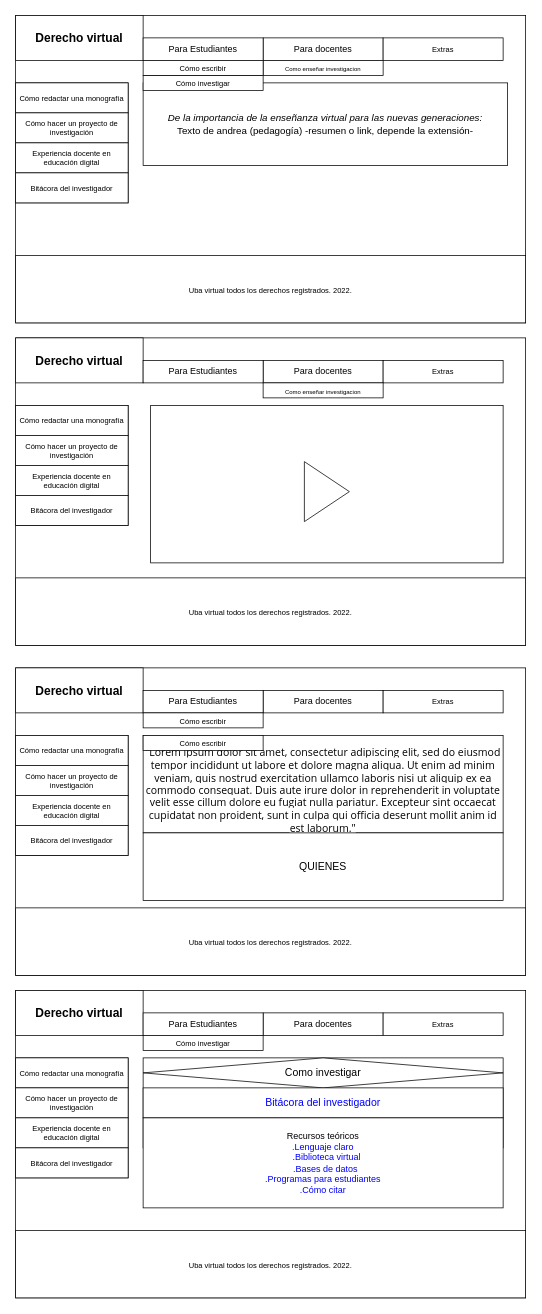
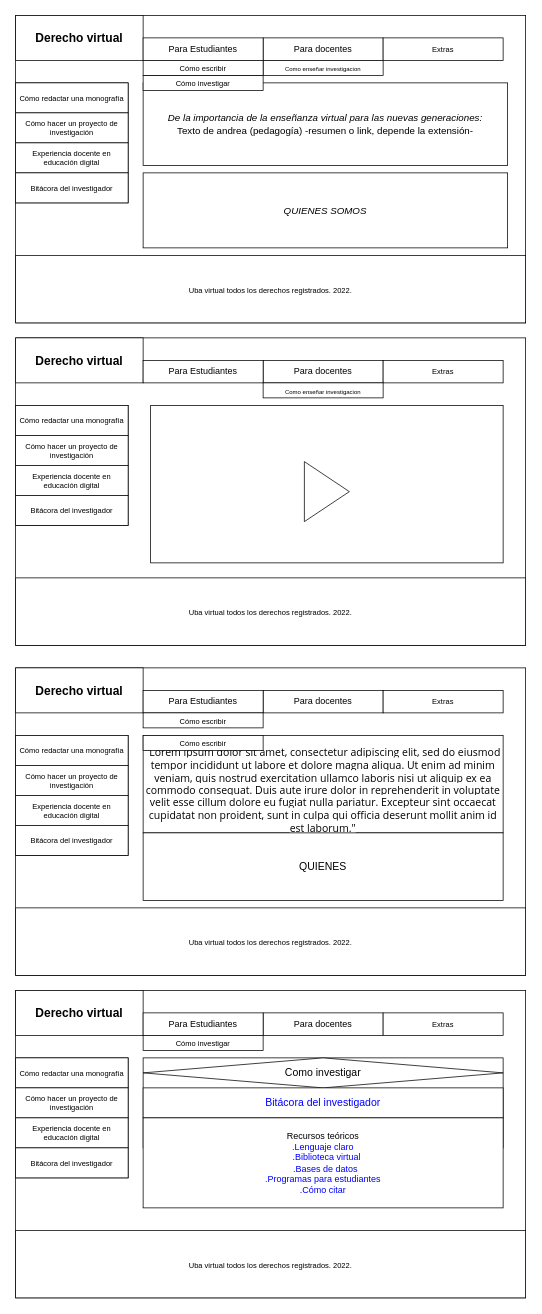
+ <mxCell id="17" value="&lt;span style=&quot;font-size: 13px;&quot; id=&quot;docs-internal-guid-e25d968c-7fff-4062-70da-d6fd4b11f911&quot;&gt;&lt;p style=&quot;line-height:1.38;text-align: justify;margin-top:0pt;margin-bottom:0pt;&quot; dir=&quot;ltr&quot;&gt;&lt;font face=&quot;Arial&quot;&gt;&lt;i&gt;QUIENES SOMOS&lt;/i&gt;&lt;/font&gt;&lt;/p&gt;&lt;/span&gt;" style="rounded=0;whiteSpace=wrap;html=1;" vertex="1" parent="1"><mxGeometry x="190" y="230" width="486" height="100" as="geometry" /></mxCell>
